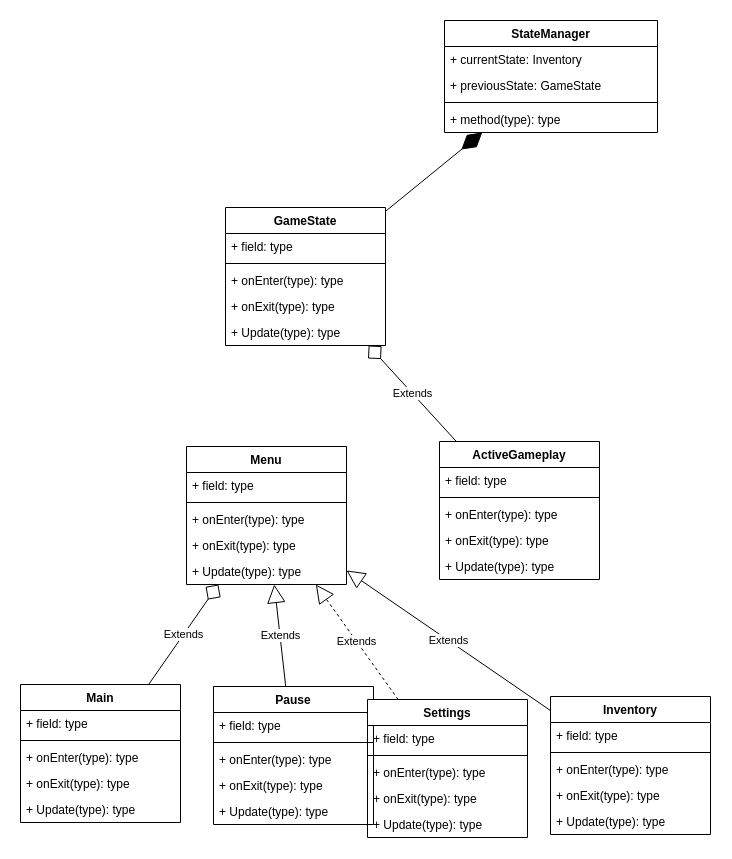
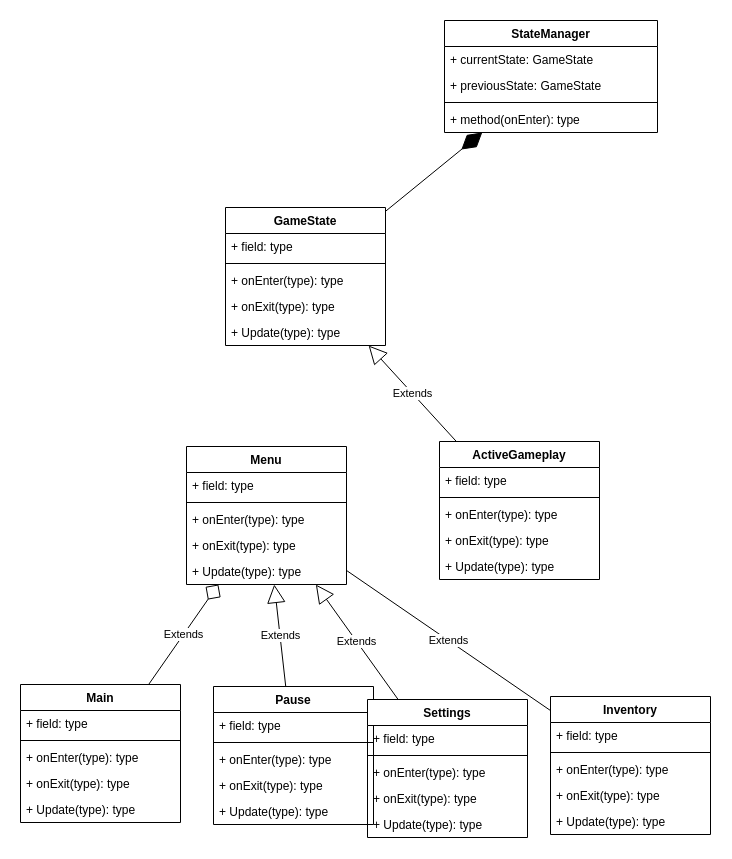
- <mxCell id="3" value="+ currentState: Inventory" style="text;strokeColor=none;fillColor=none;align=left;verticalAlign=top;spacingLeft=4;spacingRight=4;overflow=hidden;rotatable=0;points=[[0,0.5],[1,0.5]];portConstraint=eastwest;whiteSpace=wrap;html=1;" vertex="1" parent="2"><mxGeometry y="26" width="213" height="26" as="geometry" /></mxCell>
+ <mxCell id="3" value="+ currentState: GameState" style="text;strokeColor=none;fillColor=none;align=left;verticalAlign=top;spacingLeft=4;spacingRight=4;overflow=hidden;rotatable=0;points=[[0,0.5],[1,0.5]];portConstraint=eastwest;whiteSpace=wrap;html=1;" vertex="1" parent="2"><mxGeometry y="26" width="213" height="26" as="geometry" /></mxCell>
- <mxCell id="6" value="+ method(type): type" style="text;strokeColor=none;fillColor=none;align=left;verticalAlign=top;spacingLeft=4;spacingRight=4;overflow=hidden;rotatable=0;points=[[0,0.5],[1,0.5]];portConstraint=eastwest;whiteSpace=wrap;html=1;" vertex="1" parent="2"><mxGeometry y="86" width="213" height="26" as="geometry" /></mxCell>
+ <mxCell id="6" value="+ method(onEnter): type" style="text;strokeColor=none;fillColor=none;align=left;verticalAlign=top;spacingLeft=4;spacingRight=4;overflow=hidden;rotatable=0;points=[[0,0.5],[1,0.5]];portConstraint=eastwest;whiteSpace=wrap;html=1;" vertex="1" parent="2"><mxGeometry y="86" width="213" height="26" as="geometry" /></mxCell>
- <mxCell id="14" value="Extends" style="endArrow=diamond;endSize=16;endFill=0;html=1;rounded=0;" edge="1" parent="1" source="15" target="7"><mxGeometry width="160" relative="1" as="geometry"><mxPoint x="357.223" y="426" as="sourcePoint" /><mxPoint x="493" y="449" as="targetPoint" /></mxGeometry></mxCell>
+ <mxCell id="14" value="Extends" style="endArrow=block;endSize=16;endFill=0;html=1;rounded=0;" edge="1" parent="1" source="15" target="7"><mxGeometry width="160" relative="1" as="geometry"><mxPoint x="357.223" y="426" as="sourcePoint" /><mxPoint x="493" y="449" as="targetPoint" /></mxGeometry></mxCell>
- <mxCell id="54" value="Extends" style="endArrow=block;endSize=16;endFill=0;html=1;rounded=0;" edge="1" parent="1" source="48" target="21"><mxGeometry width="160" relative="1" as="geometry"><mxPoint x="189" y="429" as="sourcePoint" /><mxPoint x="349" y="429" as="targetPoint" /></mxGeometry></mxCell>
+ <mxCell id="54" value="Extends" style="endArrow=none;endSize=16;endFill=0;html=1;rounded=0;" edge="1" parent="1" source="48" target="21"><mxGeometry width="160" relative="1" as="geometry"><mxPoint x="189" y="429" as="sourcePoint" /><mxPoint x="349" y="429" as="targetPoint" /></mxGeometry></mxCell>
- <mxCell id="45" value="Extends" style="endArrow=block;endSize=16;endFill=0;html=1;rounded=0;dashed=1;" edge="1" parent="1" source="39" target="21"><mxGeometry width="160" relative="1" as="geometry"><mxPoint x="361" y="318" as="sourcePoint" /><mxPoint x="521" y="318" as="targetPoint" /></mxGeometry></mxCell>
+ <mxCell id="45" value="Extends" style="endArrow=block;endSize=16;endFill=0;html=1;rounded=0;" edge="1" parent="1" source="39" target="21"><mxGeometry width="160" relative="1" as="geometry"><mxPoint x="361" y="318" as="sourcePoint" /><mxPoint x="521" y="318" as="targetPoint" /></mxGeometry></mxCell>
